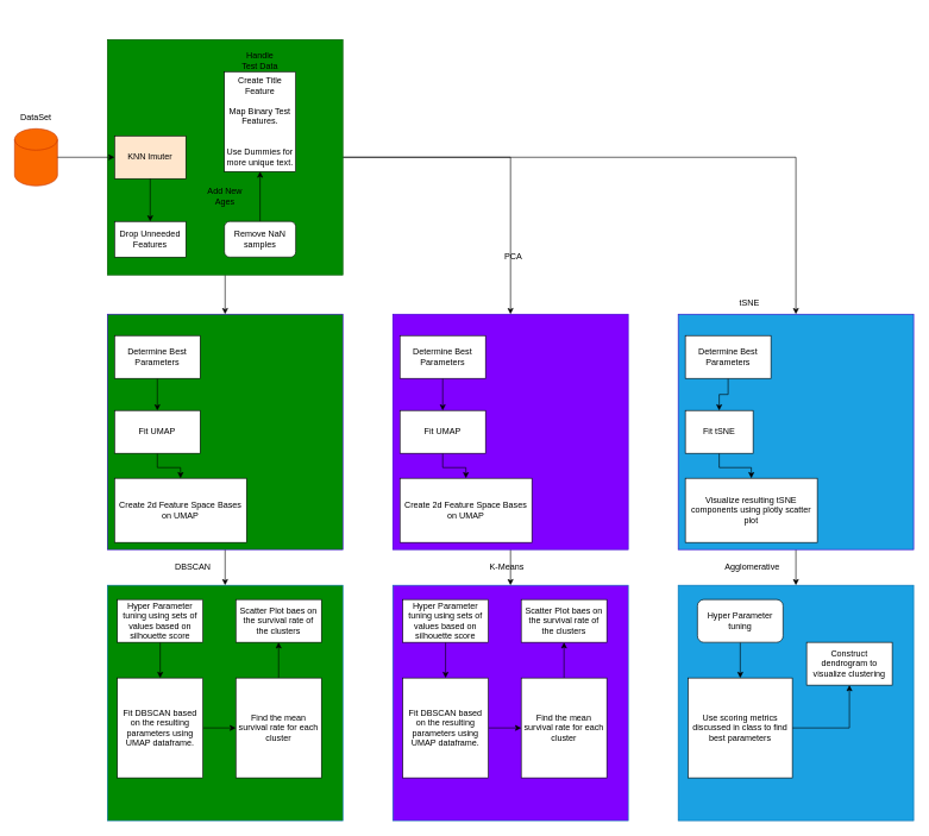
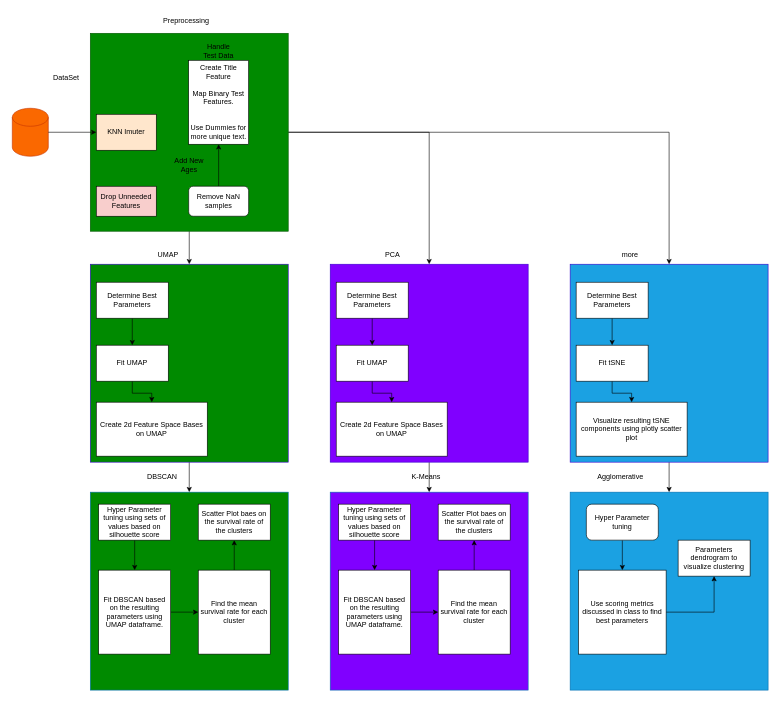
+ <mxCell id="8" value="Preprocessing" style="text;html=1;align=center;verticalAlign=middle;whiteSpace=wrap;rounded=0;" parent="1" vertex="1"><mxGeometry x="280" width="60" height="30" as="geometry" y="20" /></mxCell>
- <mxCell id="3" value="DataSet" style="text;html=1;align=center;verticalAlign=middle;whiteSpace=wrap;rounded=0;" parent="1" vertex="1"><mxGeometry x="20" y="150" width="60" height="30" as="geometry" /></mxCell>
+ <mxCell id="3" value="DataSet" style="text;html=1;align=center;verticalAlign=middle;whiteSpace=wrap;rounded=0;" parent="1" vertex="1"><mxGeometry x="80" y="115" width="60" height="30" as="geometry" /></mxCell>
- <mxCell id="11" value="" style="endArrow=classic;html=1;rounded=0;exitX=0.5;exitY=1;exitDx=0;exitDy=0;entryX=0.5;entryY=0;entryDx=0;entryDy=0;" parent="1" source="9" target="12" edge="1"><mxGeometry width="50" height="50" relative="1" as="geometry"><mxPoint x="340" y="220" as="sourcePoint" /><mxPoint x="390" y="170" as="targetPoint" /></mxGeometry></mxCell>
- <mxCell id="12" value="Drop Unneeded Features" style="rounded=0;whiteSpace=wrap;html=1;" parent="1" vertex="1"><mxGeometry x="160" y="310" width="100" height="50" as="geometry" /></mxCell>
+ <mxCell id="12" value="Drop Unneeded Features" style="rounded=0;whiteSpace=wrap;html=1;fillColor=#f8cecc;" parent="1" vertex="1"><mxGeometry x="160" y="310" width="100" height="50" as="geometry" /></mxCell>
- <mxCell id="37" value="PCA" style="text;html=1;align=center;verticalAlign=middle;whiteSpace=wrap;rounded=0;" vertex="1" parent="1"><mxGeometry x="689" y="345" width="60" height="30" as="geometry" /></mxCell>
+ <mxCell id="37" value="PCA" style="text;html=1;align=center;verticalAlign=middle;whiteSpace=wrap;rounded=0;" vertex="1" parent="1"><mxGeometry x="624" y="410" width="60" height="30" as="geometry" /></mxCell>
+ <mxCell id="20" value="UMAP" style="text;html=1;align=center;verticalAlign=middle;whiteSpace=wrap;rounded=0;" parent="1" vertex="1"><mxGeometry x="250" y="410" width="60" height="30" as="geometry" /></mxCell>
- <mxCell id="54" value="tSNE" style="text;html=1;align=center;verticalAlign=middle;whiteSpace=wrap;rounded=0;" vertex="1" parent="1"><mxGeometry x="1020" y="410" width="60" height="30" as="geometry" /></mxCell>
+ <mxCell id="54" value="more" style="text;html=1;align=center;verticalAlign=middle;whiteSpace=wrap;rounded=0;" vertex="1" parent="1"><mxGeometry x="1020" y="410" width="60" height="30" as="geometry" /></mxCell>
- <mxCell id="58" value="Fit tSNE" style="rounded=0;whiteSpace=wrap;html=1;" vertex="1" parent="1"><mxGeometry x="960" y="575" width="95" height="60" as="geometry" /></mxCell>
+ <mxCell id="58" value="Fit tSNE" style="rounded=0;whiteSpace=wrap;html=1;" vertex="1" parent="1"><mxGeometry x="960" y="575" width="120" height="60" as="geometry" /></mxCell>
- <mxCell id="61" value="Agglomerative" style="text;html=1;align=center;verticalAlign=middle;whiteSpace=wrap;rounded=0;" vertex="1" parent="1"><mxGeometry x="1024" y="780" width="60" height="30" as="geometry" /></mxCell>
+ <mxCell id="61" value="Agglomerative" style="text;html=1;align=center;verticalAlign=middle;whiteSpace=wrap;rounded=0;" vertex="1" parent="1"><mxGeometry x="1004" y="780" width="60" height="30" as="geometry" /></mxCell>
- <mxCell id="66" value="Construct dendrogram to visualize clustering" style="rounded=0;whiteSpace=wrap;html=1;" vertex="1" parent="1"><mxGeometry x="1130" y="900" width="120" height="60" as="geometry" /></mxCell>
+ <mxCell id="66" value="Parameters dendrogram to visualize clustering" style="rounded=0;whiteSpace=wrap;html=1;" vertex="1" parent="1"><mxGeometry x="1130" y="900" width="120" height="60" as="geometry" /></mxCell>
